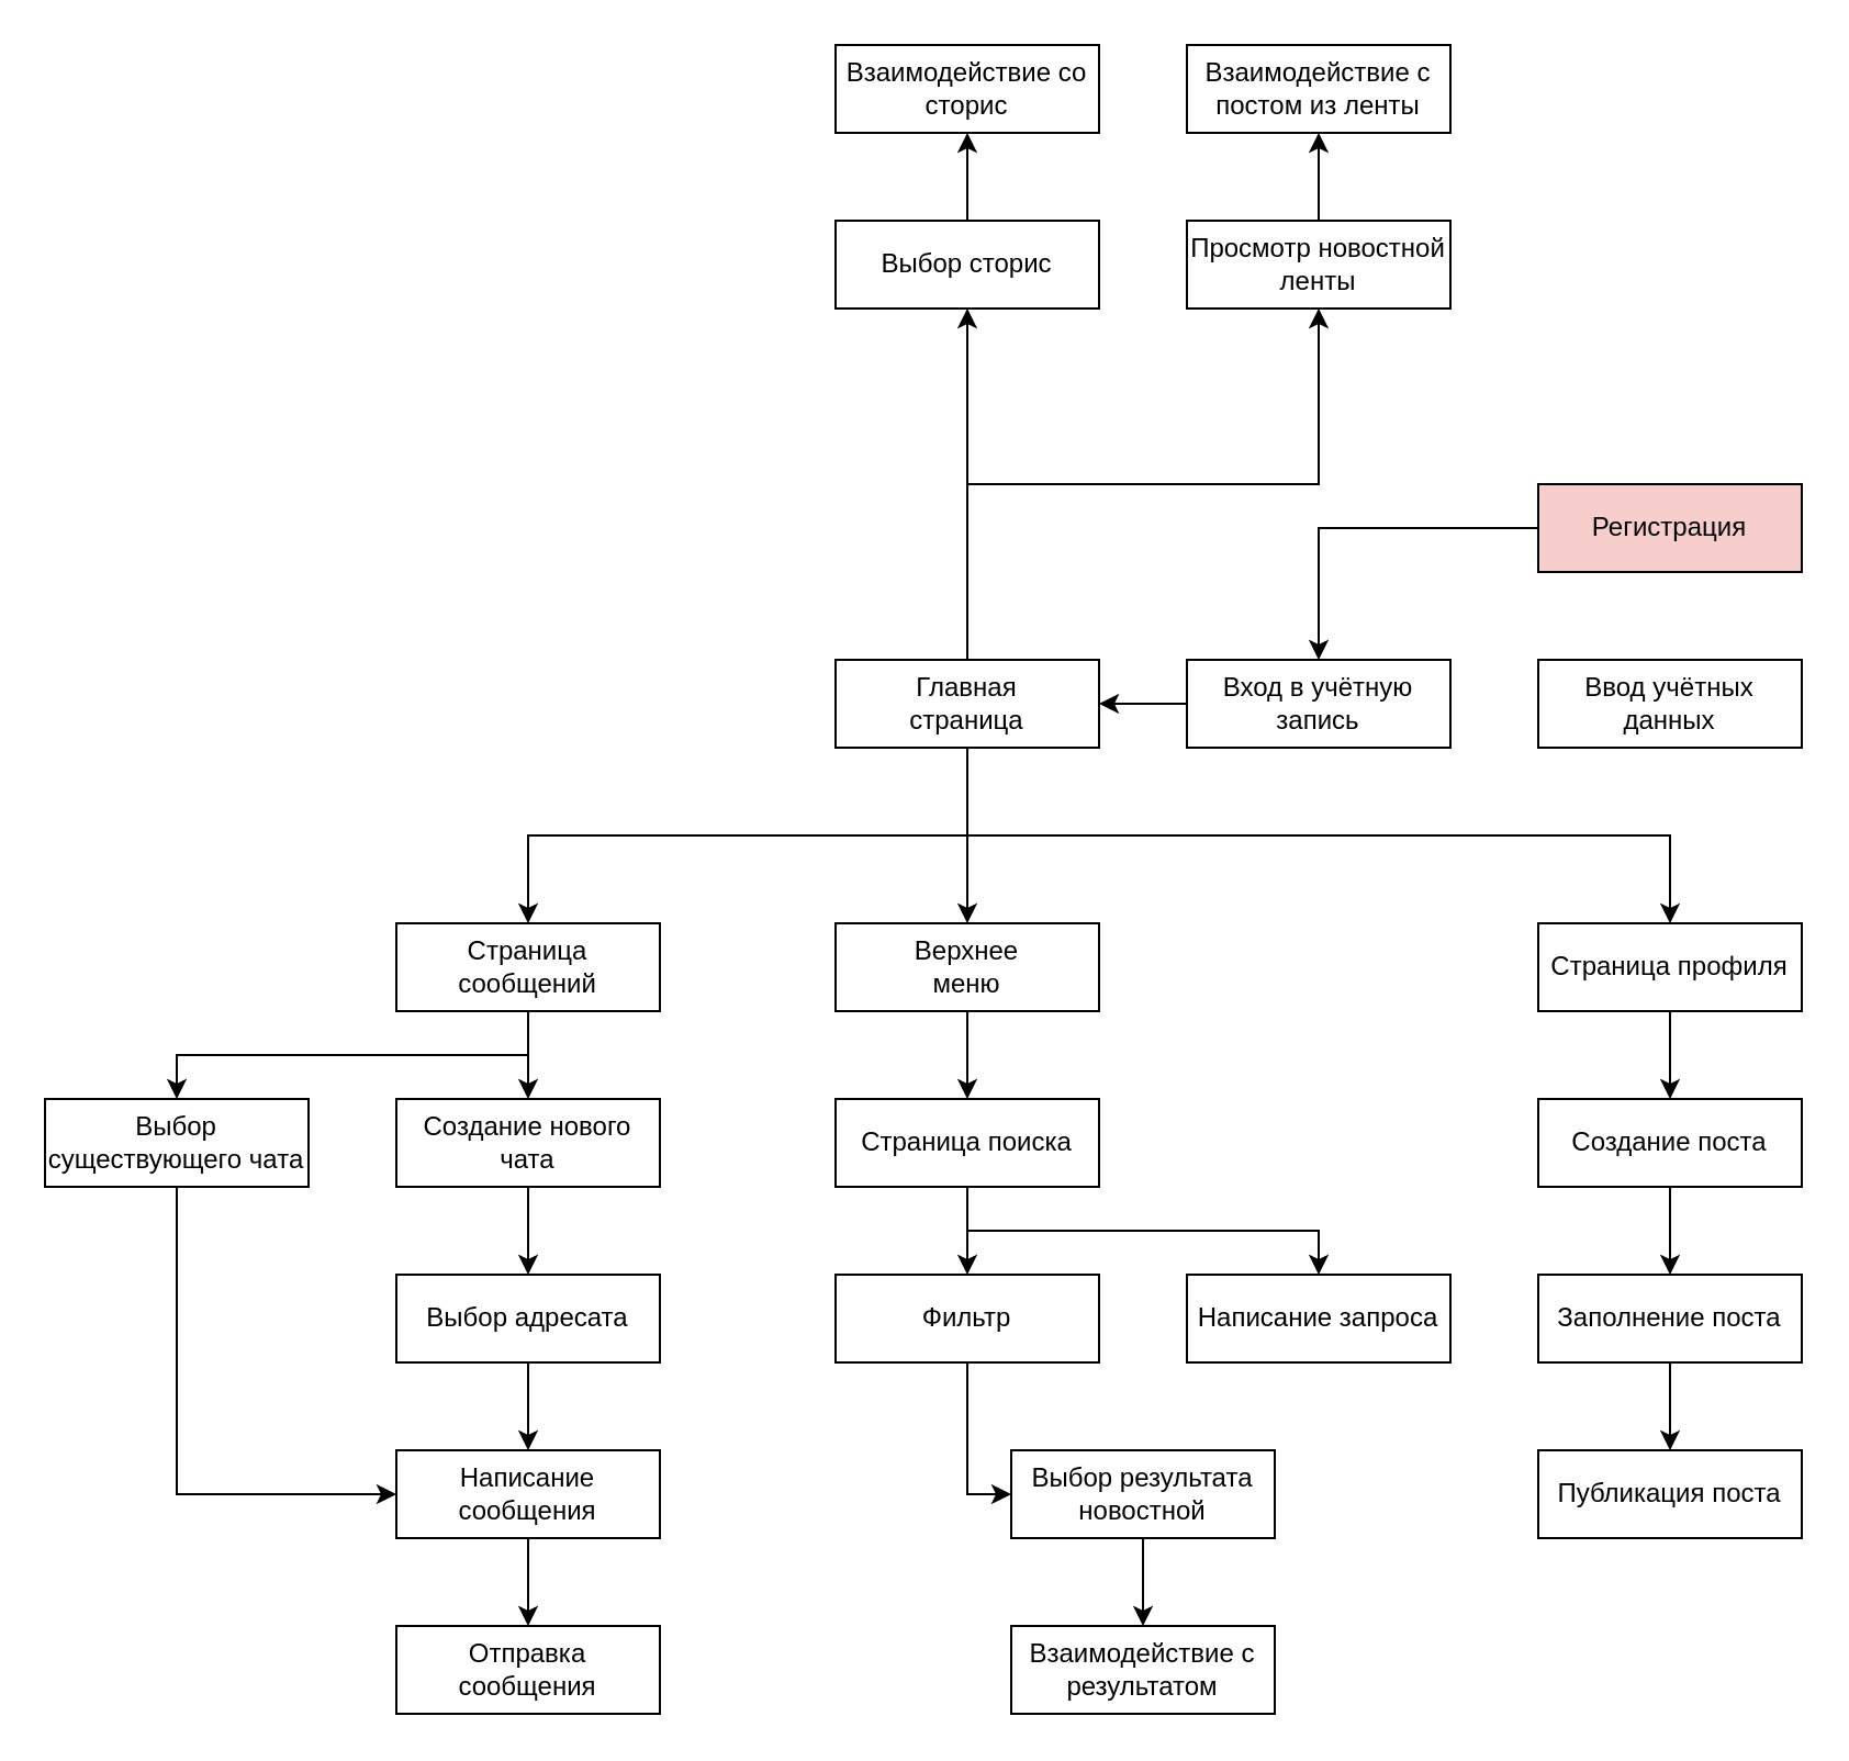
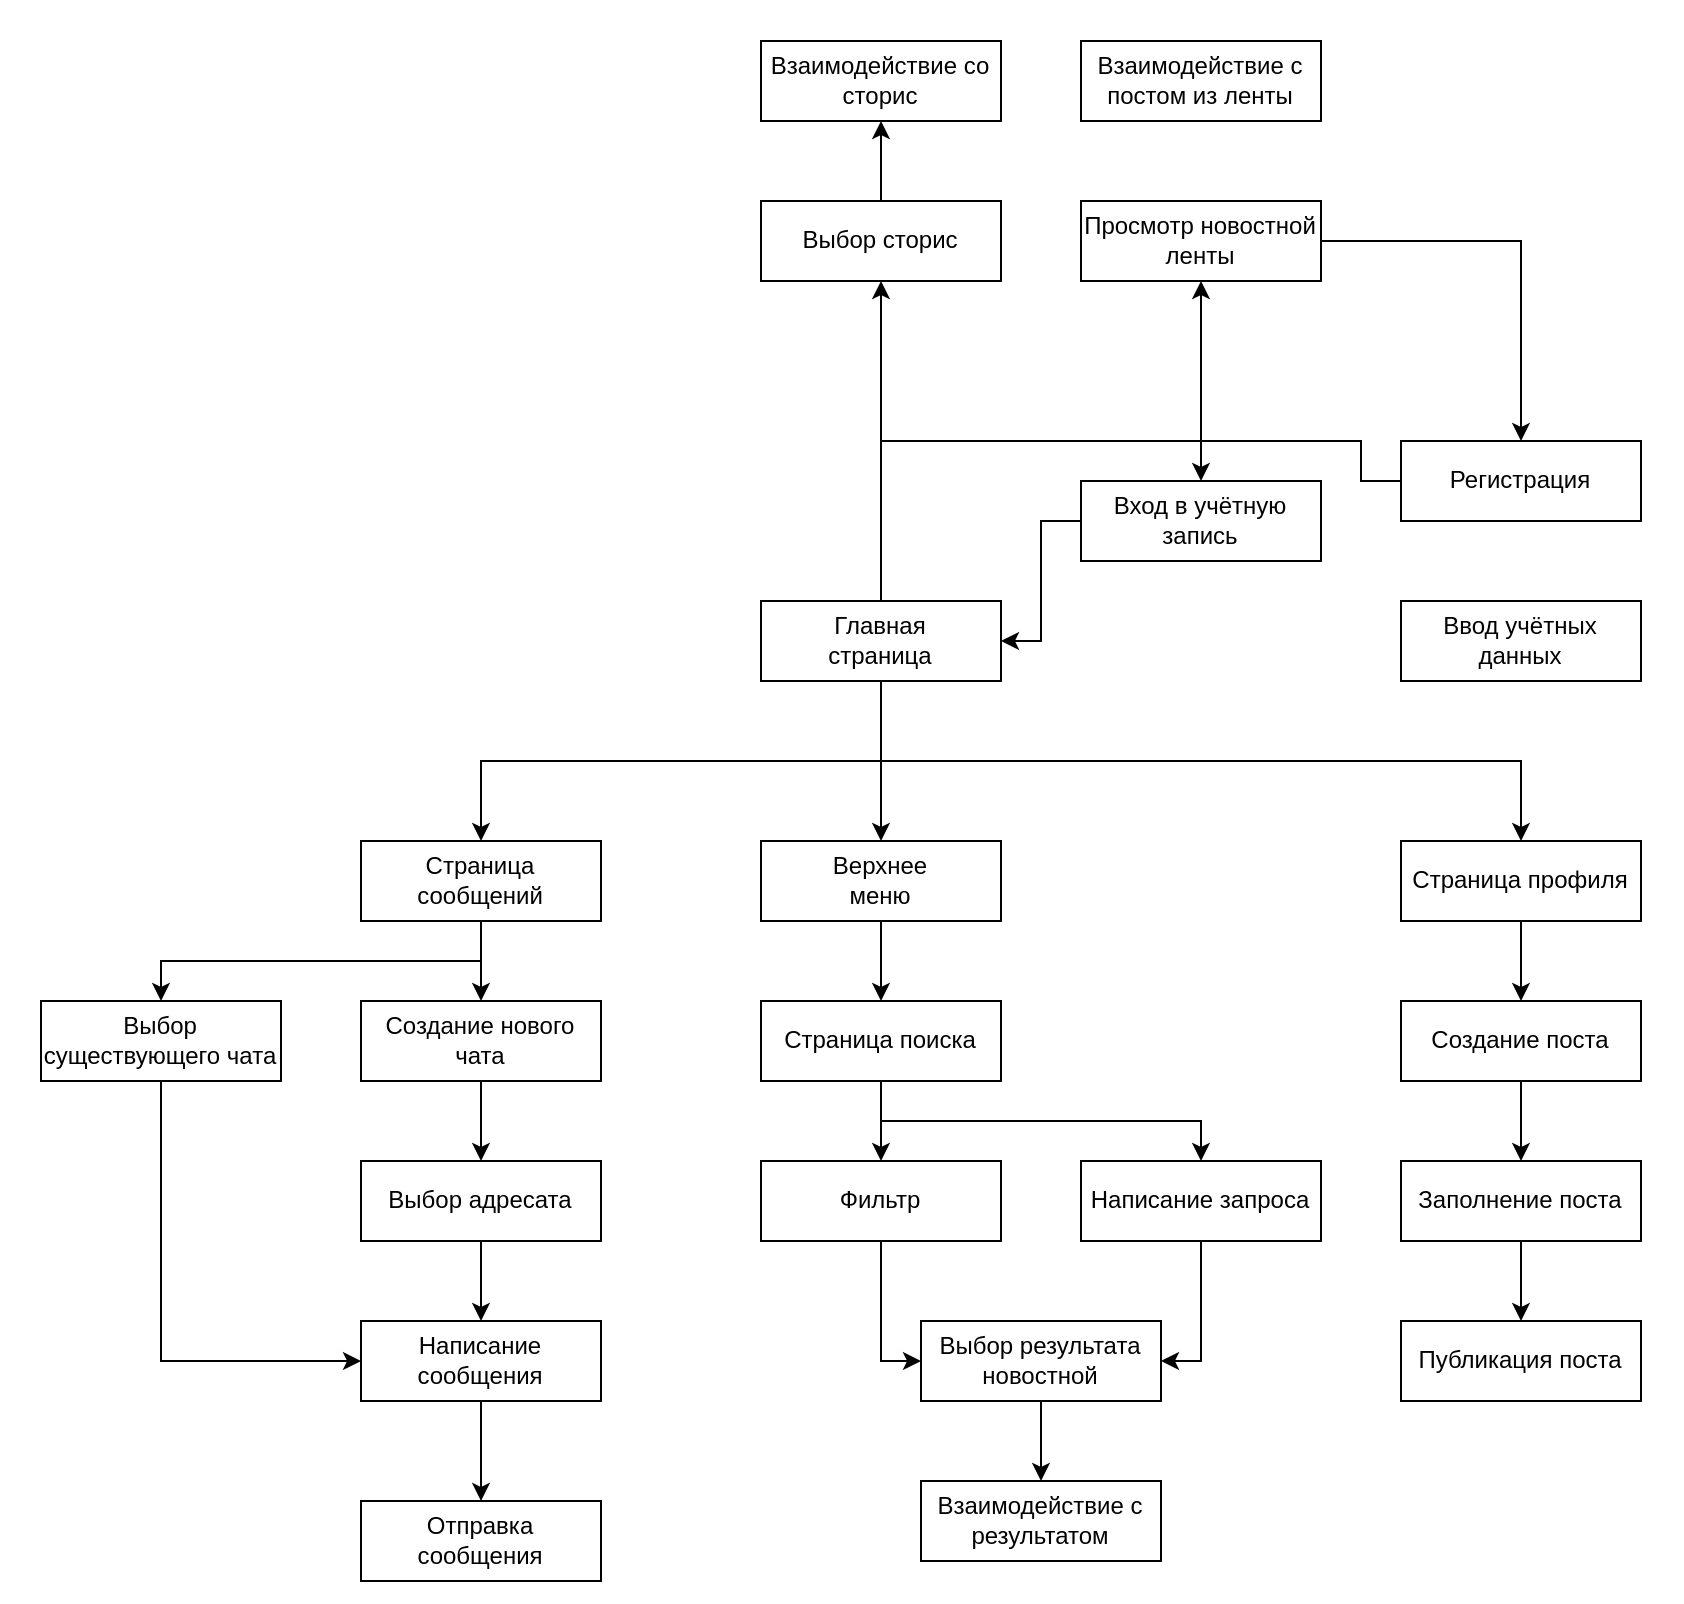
- <mxCell id="44" value="" style="edgeStyle=orthogonalEdgeStyle;rounded=0;orthogonalLoop=1;jettySize=auto;html=1;" edge="1" parent="1" source="45" target="46"><mxGeometry relative="1" as="geometry" /></mxCell>
+ <mxCell id="44" value="" style="edgeStyle=orthogonalEdgeStyle;rounded=0;orthogonalLoop=1;jettySize=auto;html=1;" edge="1" parent="1" source="45" target="51"><mxGeometry relative="1" as="geometry" /></mxCell>
- <mxCell id="51" value="Регистрация" style="rounded=0;whiteSpace=wrap;html=1;fillColor=#f8cecc;" vertex="1" parent="1"><mxGeometry x="700" y="220" width="120" height="40" as="geometry" /></mxCell>
+ <mxCell id="51" value="Регистрация" style="rounded=0;whiteSpace=wrap;html=1;" vertex="1" parent="1"><mxGeometry x="700" y="220" width="120" height="40" as="geometry" /></mxCell>
- <mxCell id="48" value="Вход в учётную запись" style="rounded=0;whiteSpace=wrap;html=1;" vertex="1" parent="1"><mxGeometry x="540" y="300" width="120" height="40" as="geometry" /></mxCell>
+ <mxCell id="48" value="Вход в учётную запись" style="rounded=0;whiteSpace=wrap;html=1;" vertex="1" parent="1"><mxGeometry x="540" y="240" width="120" height="40" as="geometry" /></mxCell>
+ <mxCell id="15" style="edgeStyle=orthogonalEdgeStyle;rounded=0;orthogonalLoop=1;jettySize=auto;html=1;entryX=1;entryY=0.5;entryDx=0;entryDy=0;" edge="1" parent="1" source="16" target="20"><mxGeometry relative="1" as="geometry" /></mxCell>
- <mxCell id="33" value="Отправка сообщения" style="rounded=0;whiteSpace=wrap;html=1;" vertex="1" parent="1"><mxGeometry x="180" y="740" width="120" height="40" as="geometry" /></mxCell>
+ <mxCell id="33" value="Отправка сообщения" style="rounded=0;whiteSpace=wrap;html=1;" vertex="1" parent="1"><mxGeometry x="180" y="750" width="120" height="40" as="geometry" /></mxCell>
